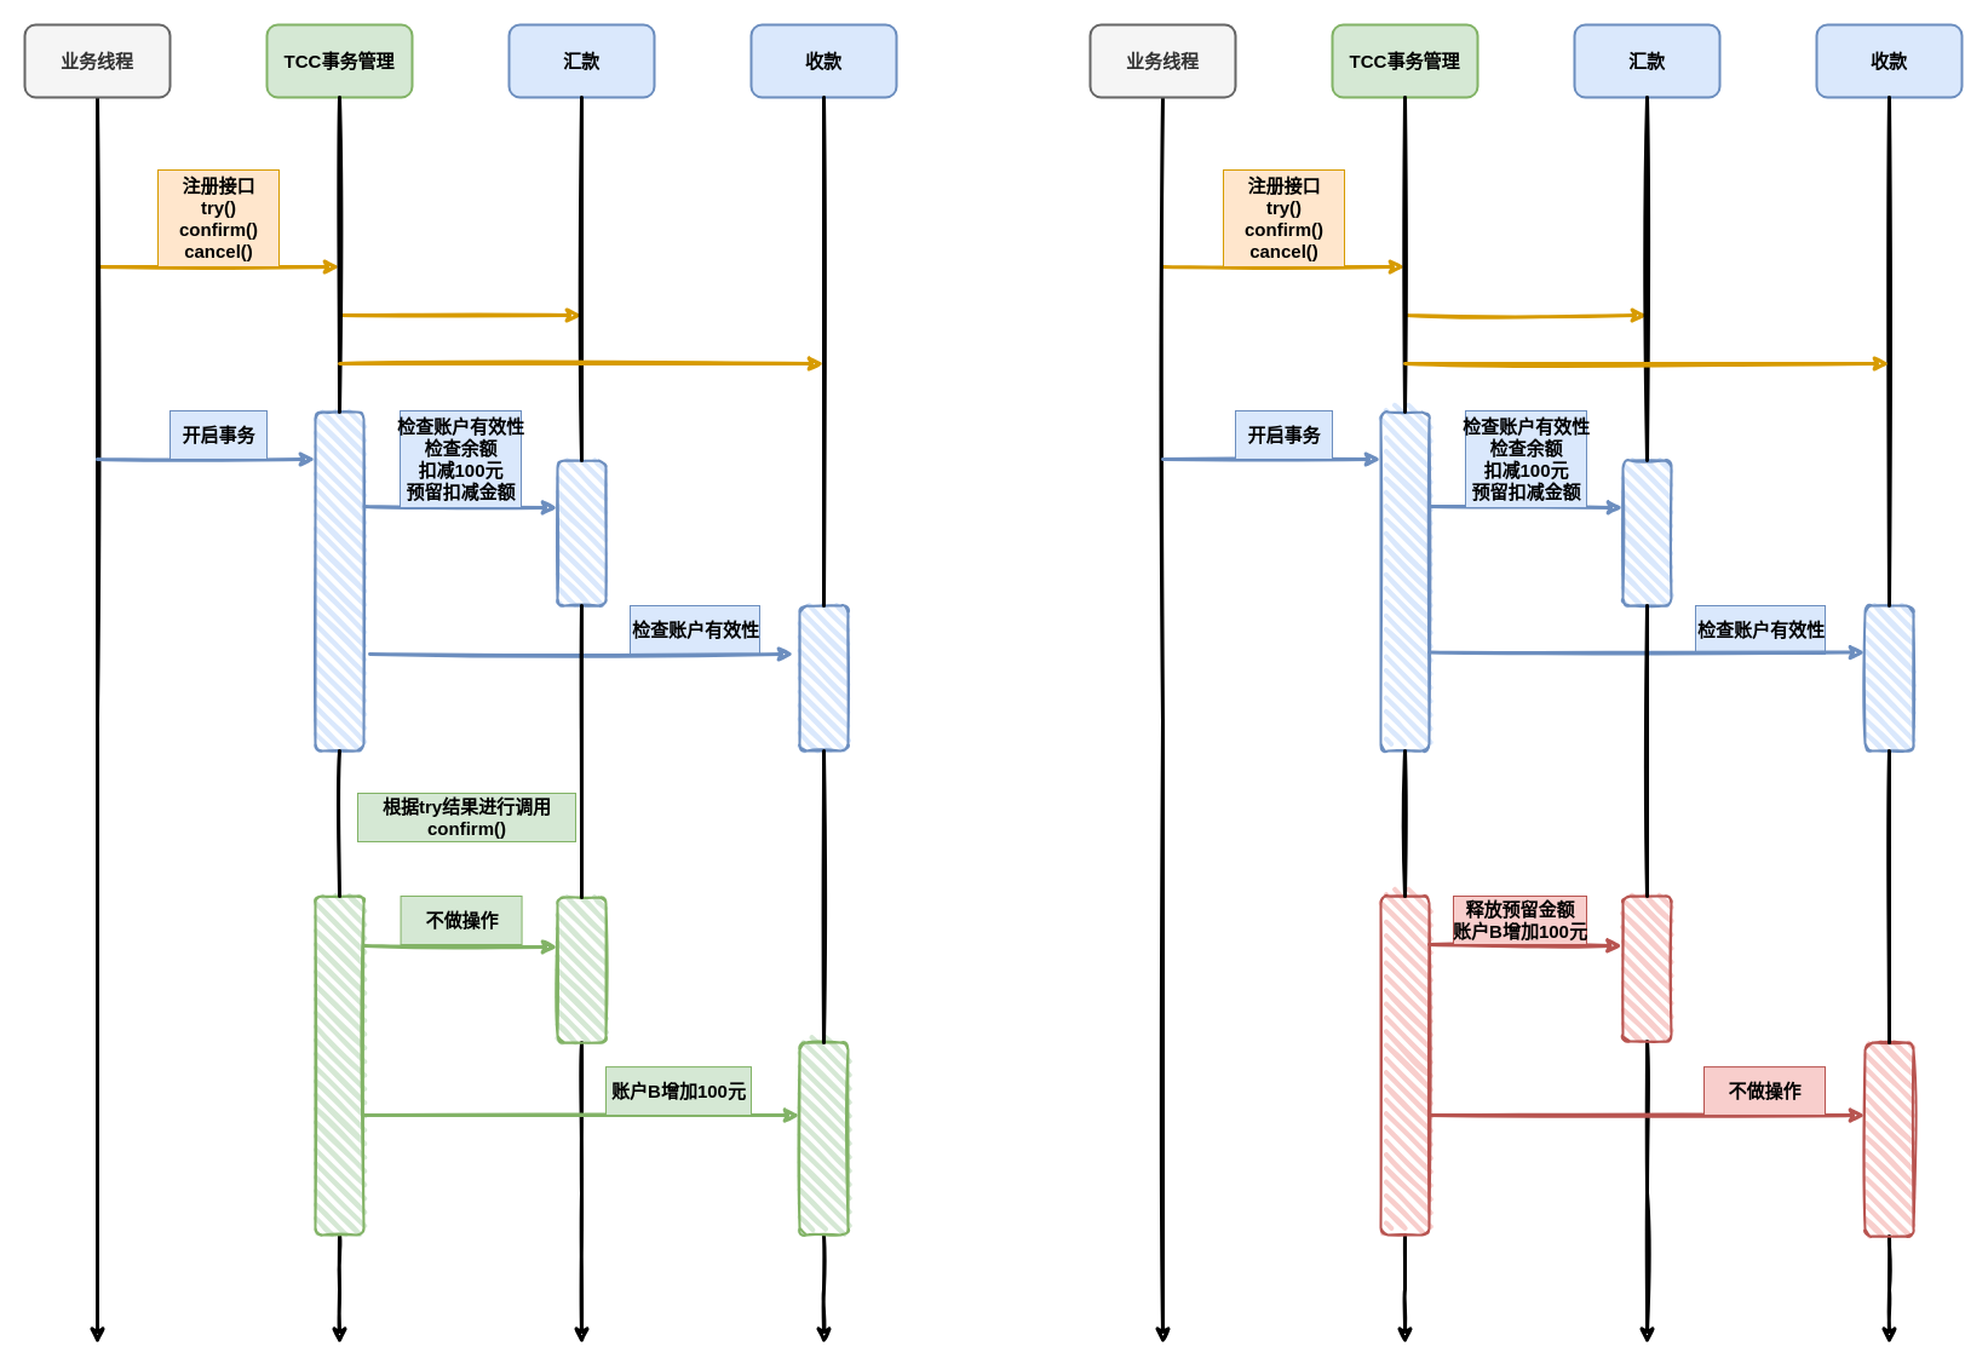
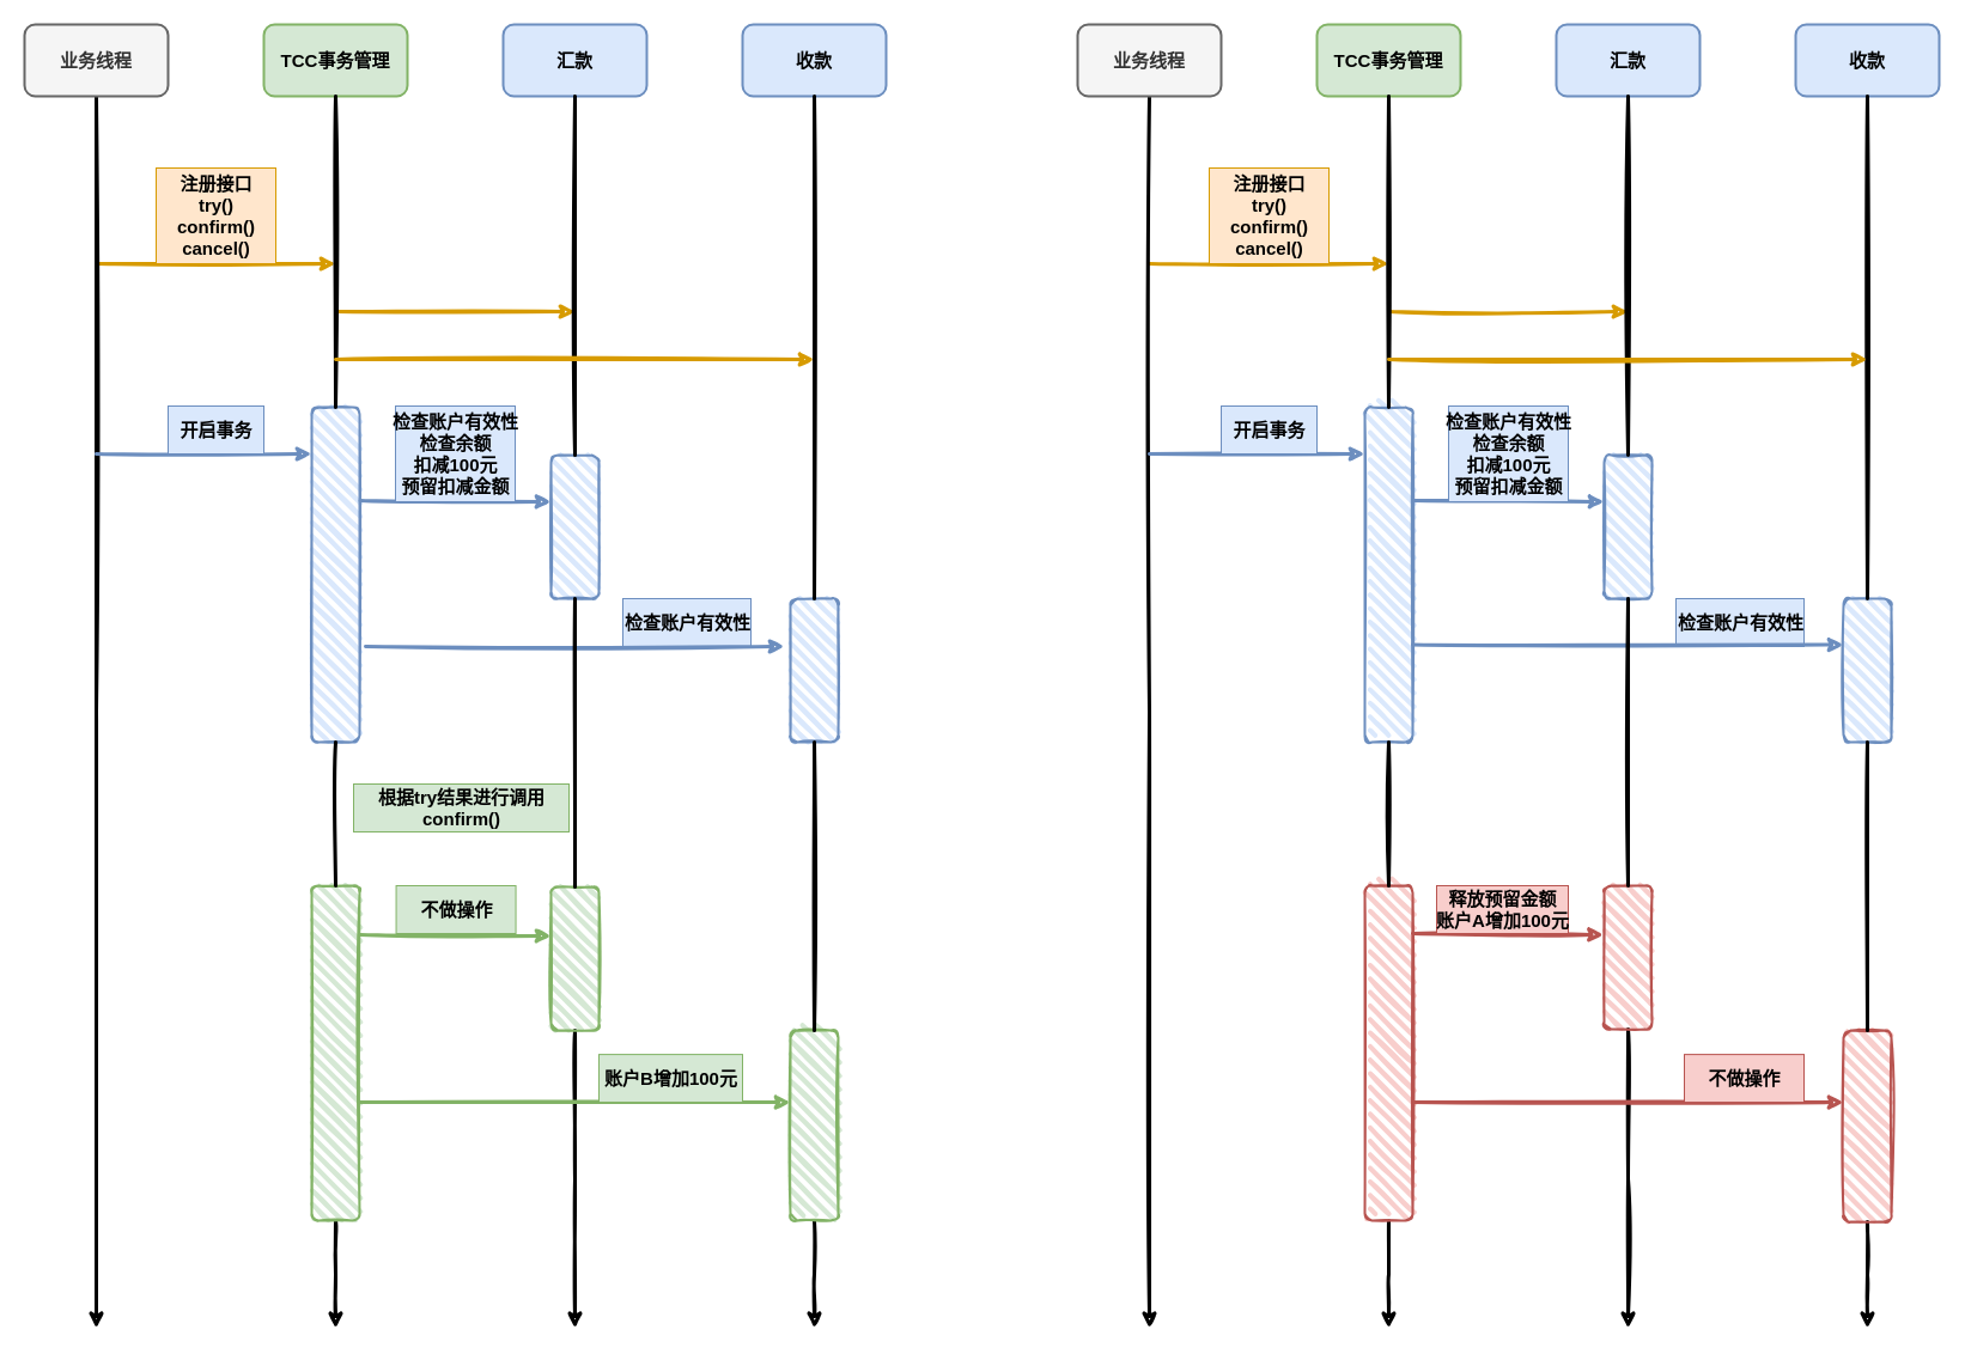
- <mxCell id="68" value="释放预留金额&lt;br&gt;账户B增加100元" style="text;strokeColor=#b85450;fillColor=#f8cecc;html=1;fontSize=15;fontStyle=1;verticalAlign=middle;align=center;sketch=0;" vertex="1" parent="1"><mxGeometry x="1200" y="740" width="110" height="40" as="geometry" /></mxCell>
+ <mxCell id="68" value="释放预留金额&lt;br&gt;账户A增加100元" style="text;strokeColor=#b85450;fillColor=#f8cecc;html=1;fontSize=15;fontStyle=1;verticalAlign=middle;align=center;sketch=0;" vertex="1" parent="1"><mxGeometry x="1200" y="740" width="110" height="40" as="geometry" /></mxCell>
